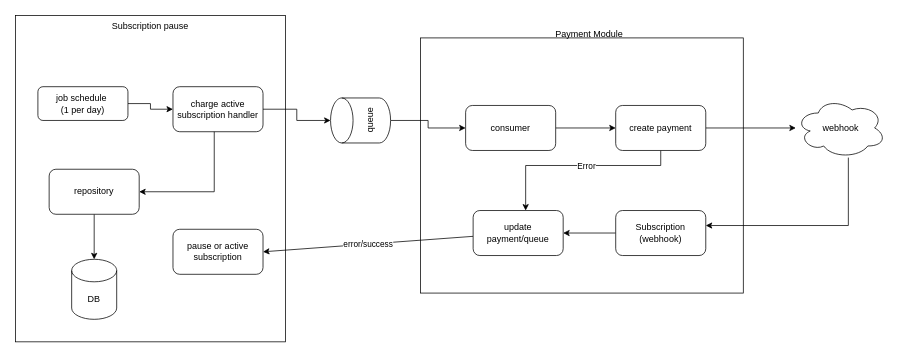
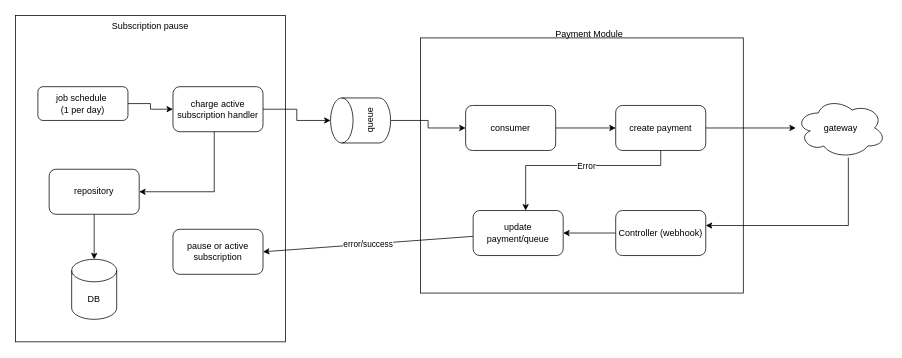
- <mxCell id="20" value="webhook" style="ellipse;shape=cloud;whiteSpace=wrap;html=1;rounded=1;" parent="1" vertex="1"><mxGeometry x="1060" y="130" width="120" height="80" as="geometry" /></mxCell>
+ <mxCell id="20" value="gateway" style="ellipse;shape=cloud;whiteSpace=wrap;html=1;rounded=1;" parent="1" vertex="1"><mxGeometry x="1060" y="130" width="120" height="80" as="geometry" /></mxCell>
- <mxCell id="22" value="Subscription (webhook)" style="whiteSpace=wrap;html=1;rounded=1;" parent="1" vertex="1"><mxGeometry x="820" y="280" width="120" height="60" as="geometry" /></mxCell>
+ <mxCell id="22" value="Controller (webhook)" style="whiteSpace=wrap;html=1;rounded=1;" parent="1" vertex="1"><mxGeometry x="820" y="280" width="120" height="60" as="geometry" /></mxCell>
